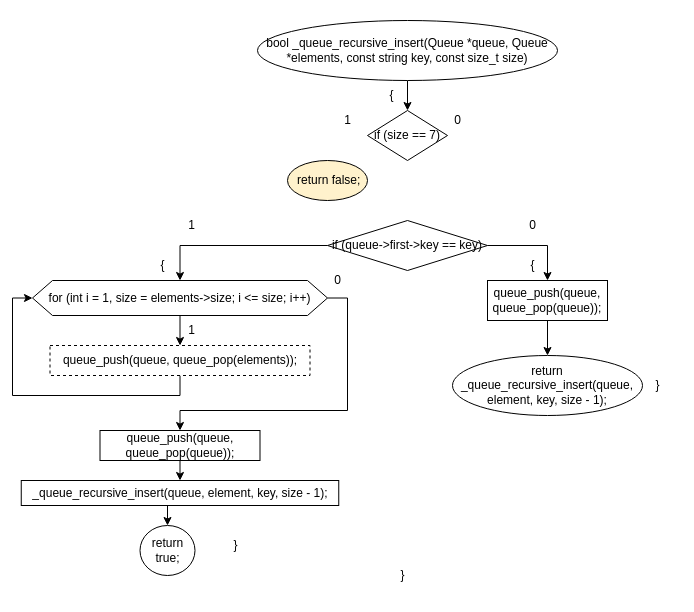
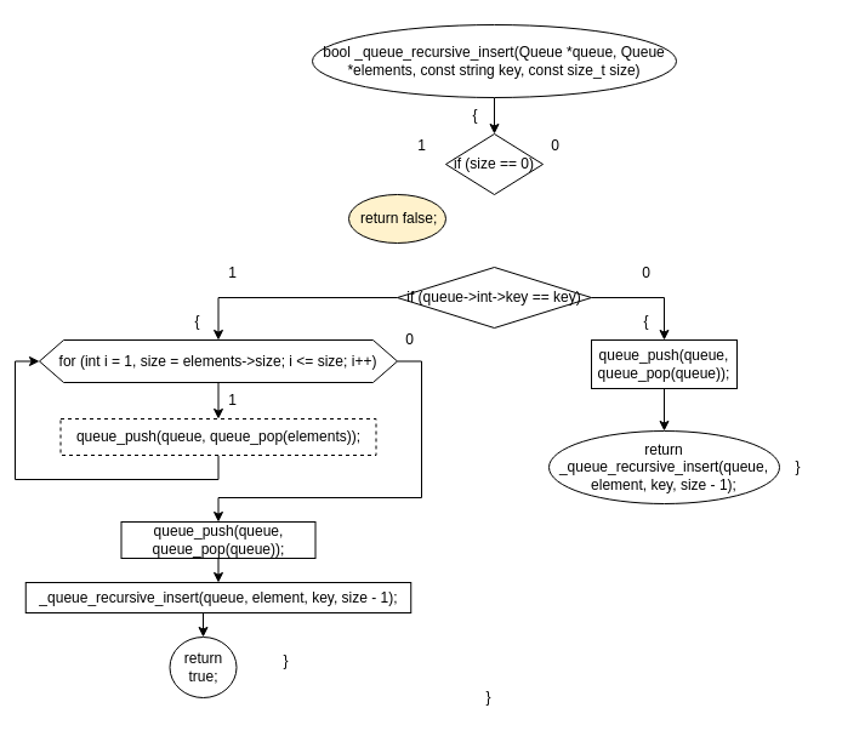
- <mxCell id="4" value="if (size == 7)" style="rhombus;whiteSpace=wrap;html=1;" vertex="1" parent="1"><mxGeometry x="367" y="110" width="80" height="50" as="geometry" /></mxCell>
+ <mxCell id="4" value="if (size == 0)" style="rhombus;whiteSpace=wrap;html=1;" vertex="1" parent="1"><mxGeometry x="367" y="110" width="80" height="50" as="geometry" /></mxCell>
- <mxCell id="10" value="if (queue-&amp;gt;first-&amp;gt;key == key)" style="rhombus;whiteSpace=wrap;html=1;" vertex="1" parent="1"><mxGeometry x="327" y="220" width="160" height="50" as="geometry" /></mxCell>
+ <mxCell id="10" value="if (queue-&amp;gt;int-&amp;gt;key == key)" style="rhombus;whiteSpace=wrap;html=1;" vertex="1" parent="1"><mxGeometry x="327" y="220" width="160" height="50" as="geometry" /></mxCell>
